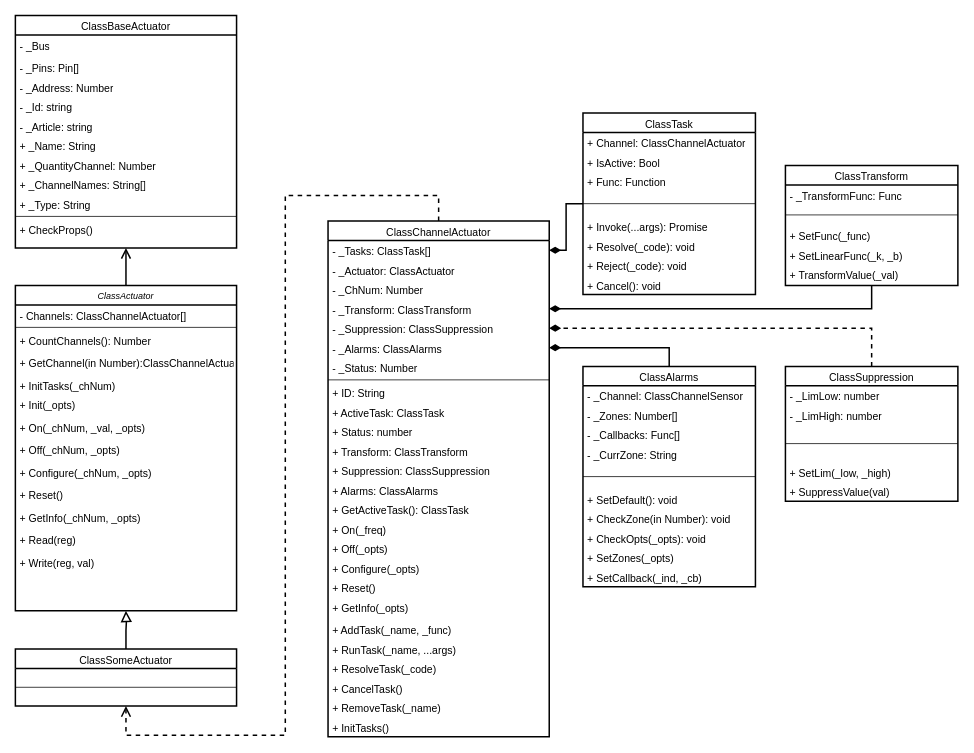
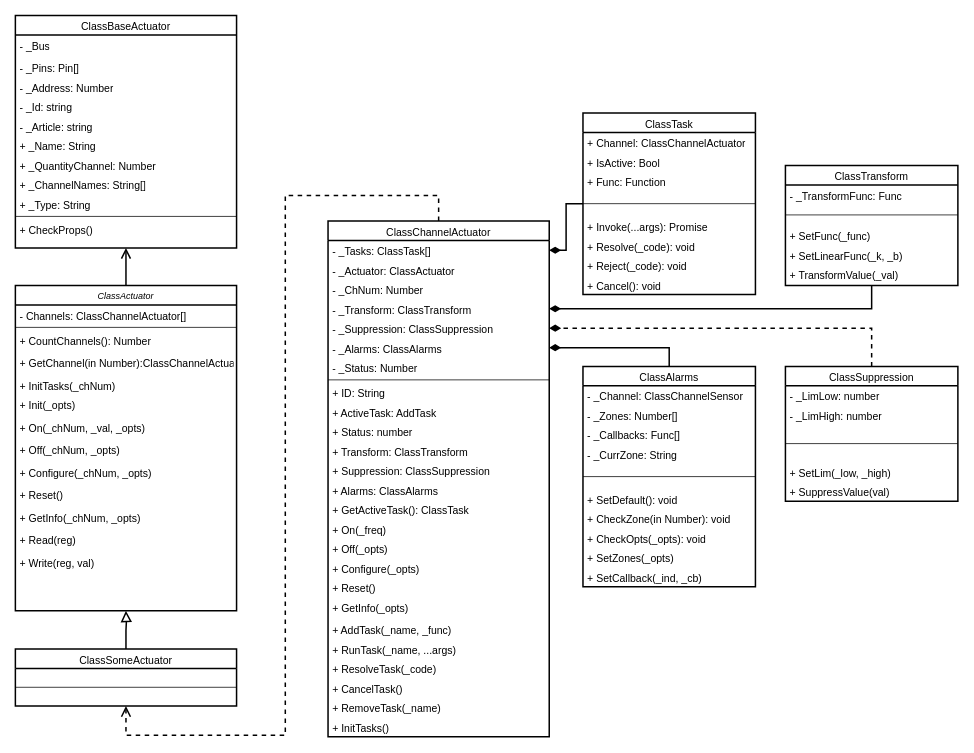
- <mxCell id="28" value="+ ActiveTask: ClassTask" style="text;align=left;verticalAlign=top;spacingLeft=4;spacingRight=4;overflow=hidden;rotatable=0;points=[[0,0.5],[1,0.5]];portConstraint=eastwest;rounded=0;shadow=0;html=0;fontSize=14;" vertex="1" parent="18"><mxGeometry y="242" width="295" height="26" as="geometry" /></mxCell>
+ <mxCell id="28" value="+ ActiveTask: AddTask" style="text;align=left;verticalAlign=top;spacingLeft=4;spacingRight=4;overflow=hidden;rotatable=0;points=[[0,0.5],[1,0.5]];portConstraint=eastwest;rounded=0;shadow=0;html=0;fontSize=14;" vertex="1" parent="18"><mxGeometry y="242" width="295" height="26" as="geometry" /></mxCell>
